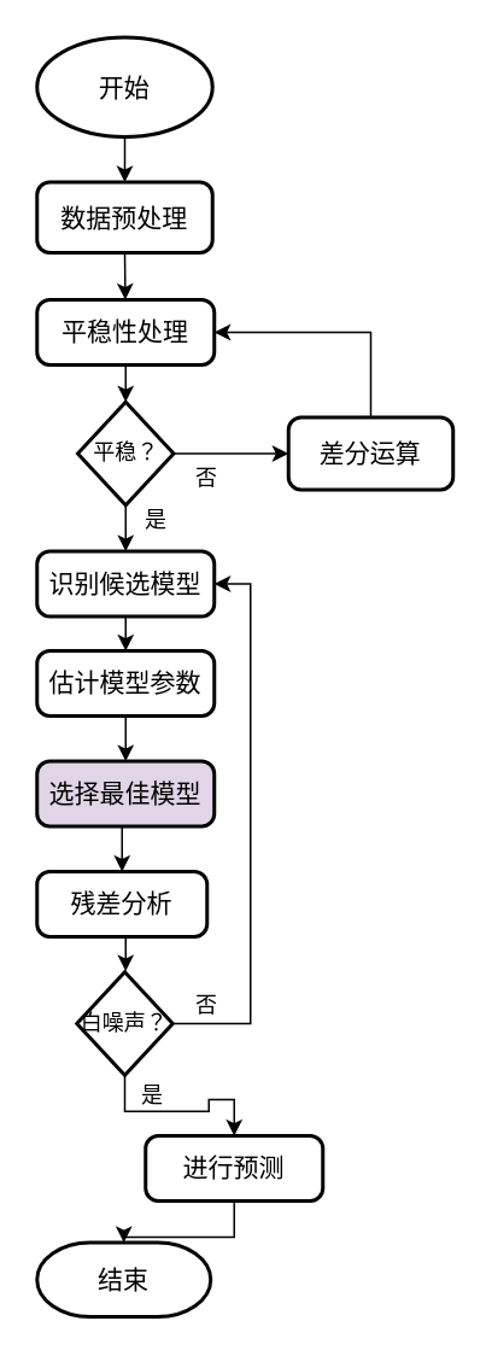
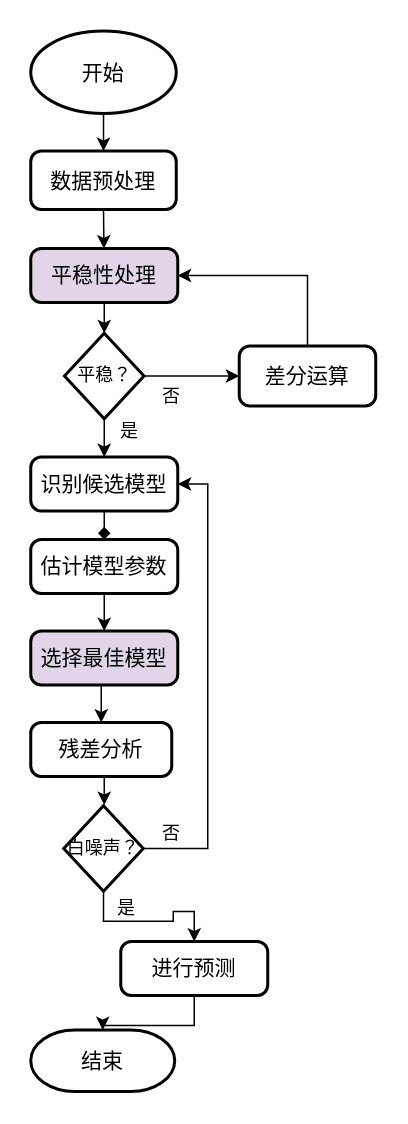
- <mxCell id="7" value="&lt;font style=&quot;font-size: 14px&quot;&gt;平稳性处理&lt;/font&gt;" style="rounded=1;whiteSpace=wrap;html=1;absoluteArcSize=1;arcSize=14;strokeWidth=2;" parent="1" vertex="1"><mxGeometry x="20" y="165" width="98" height="36" as="geometry" /></mxCell>
+ <mxCell id="7" value="&lt;font style=&quot;font-size: 14px&quot;&gt;平稳性处理&lt;/font&gt;" style="rounded=1;whiteSpace=wrap;html=1;absoluteArcSize=1;arcSize=14;strokeWidth=2;fillColor=#e1d5e7;" parent="1" vertex="1"><mxGeometry x="20" y="165" width="98" height="36" as="geometry" /></mxCell>
- <mxCell id="14" style="edgeStyle=orthogonalEdgeStyle;rounded=0;orthogonalLoop=1;jettySize=auto;html=1;exitX=0.5;exitY=1;exitDx=0;exitDy=0;entryX=0.5;entryY=0;entryDx=0;entryDy=0;" parent="1" source="15" target="17" edge="1"><mxGeometry relative="1" as="geometry" /></mxCell>
+ <mxCell id="14" style="edgeStyle=orthogonalEdgeStyle;rounded=0;orthogonalLoop=1;jettySize=auto;html=1;exitX=0.5;exitY=1;exitDx=0;exitDy=0;entryX=0.5;entryY=0;entryDx=0;entryDy=0;endArrow=diamond;" parent="1" source="15" target="17" edge="1"><mxGeometry relative="1" as="geometry" /></mxCell>
